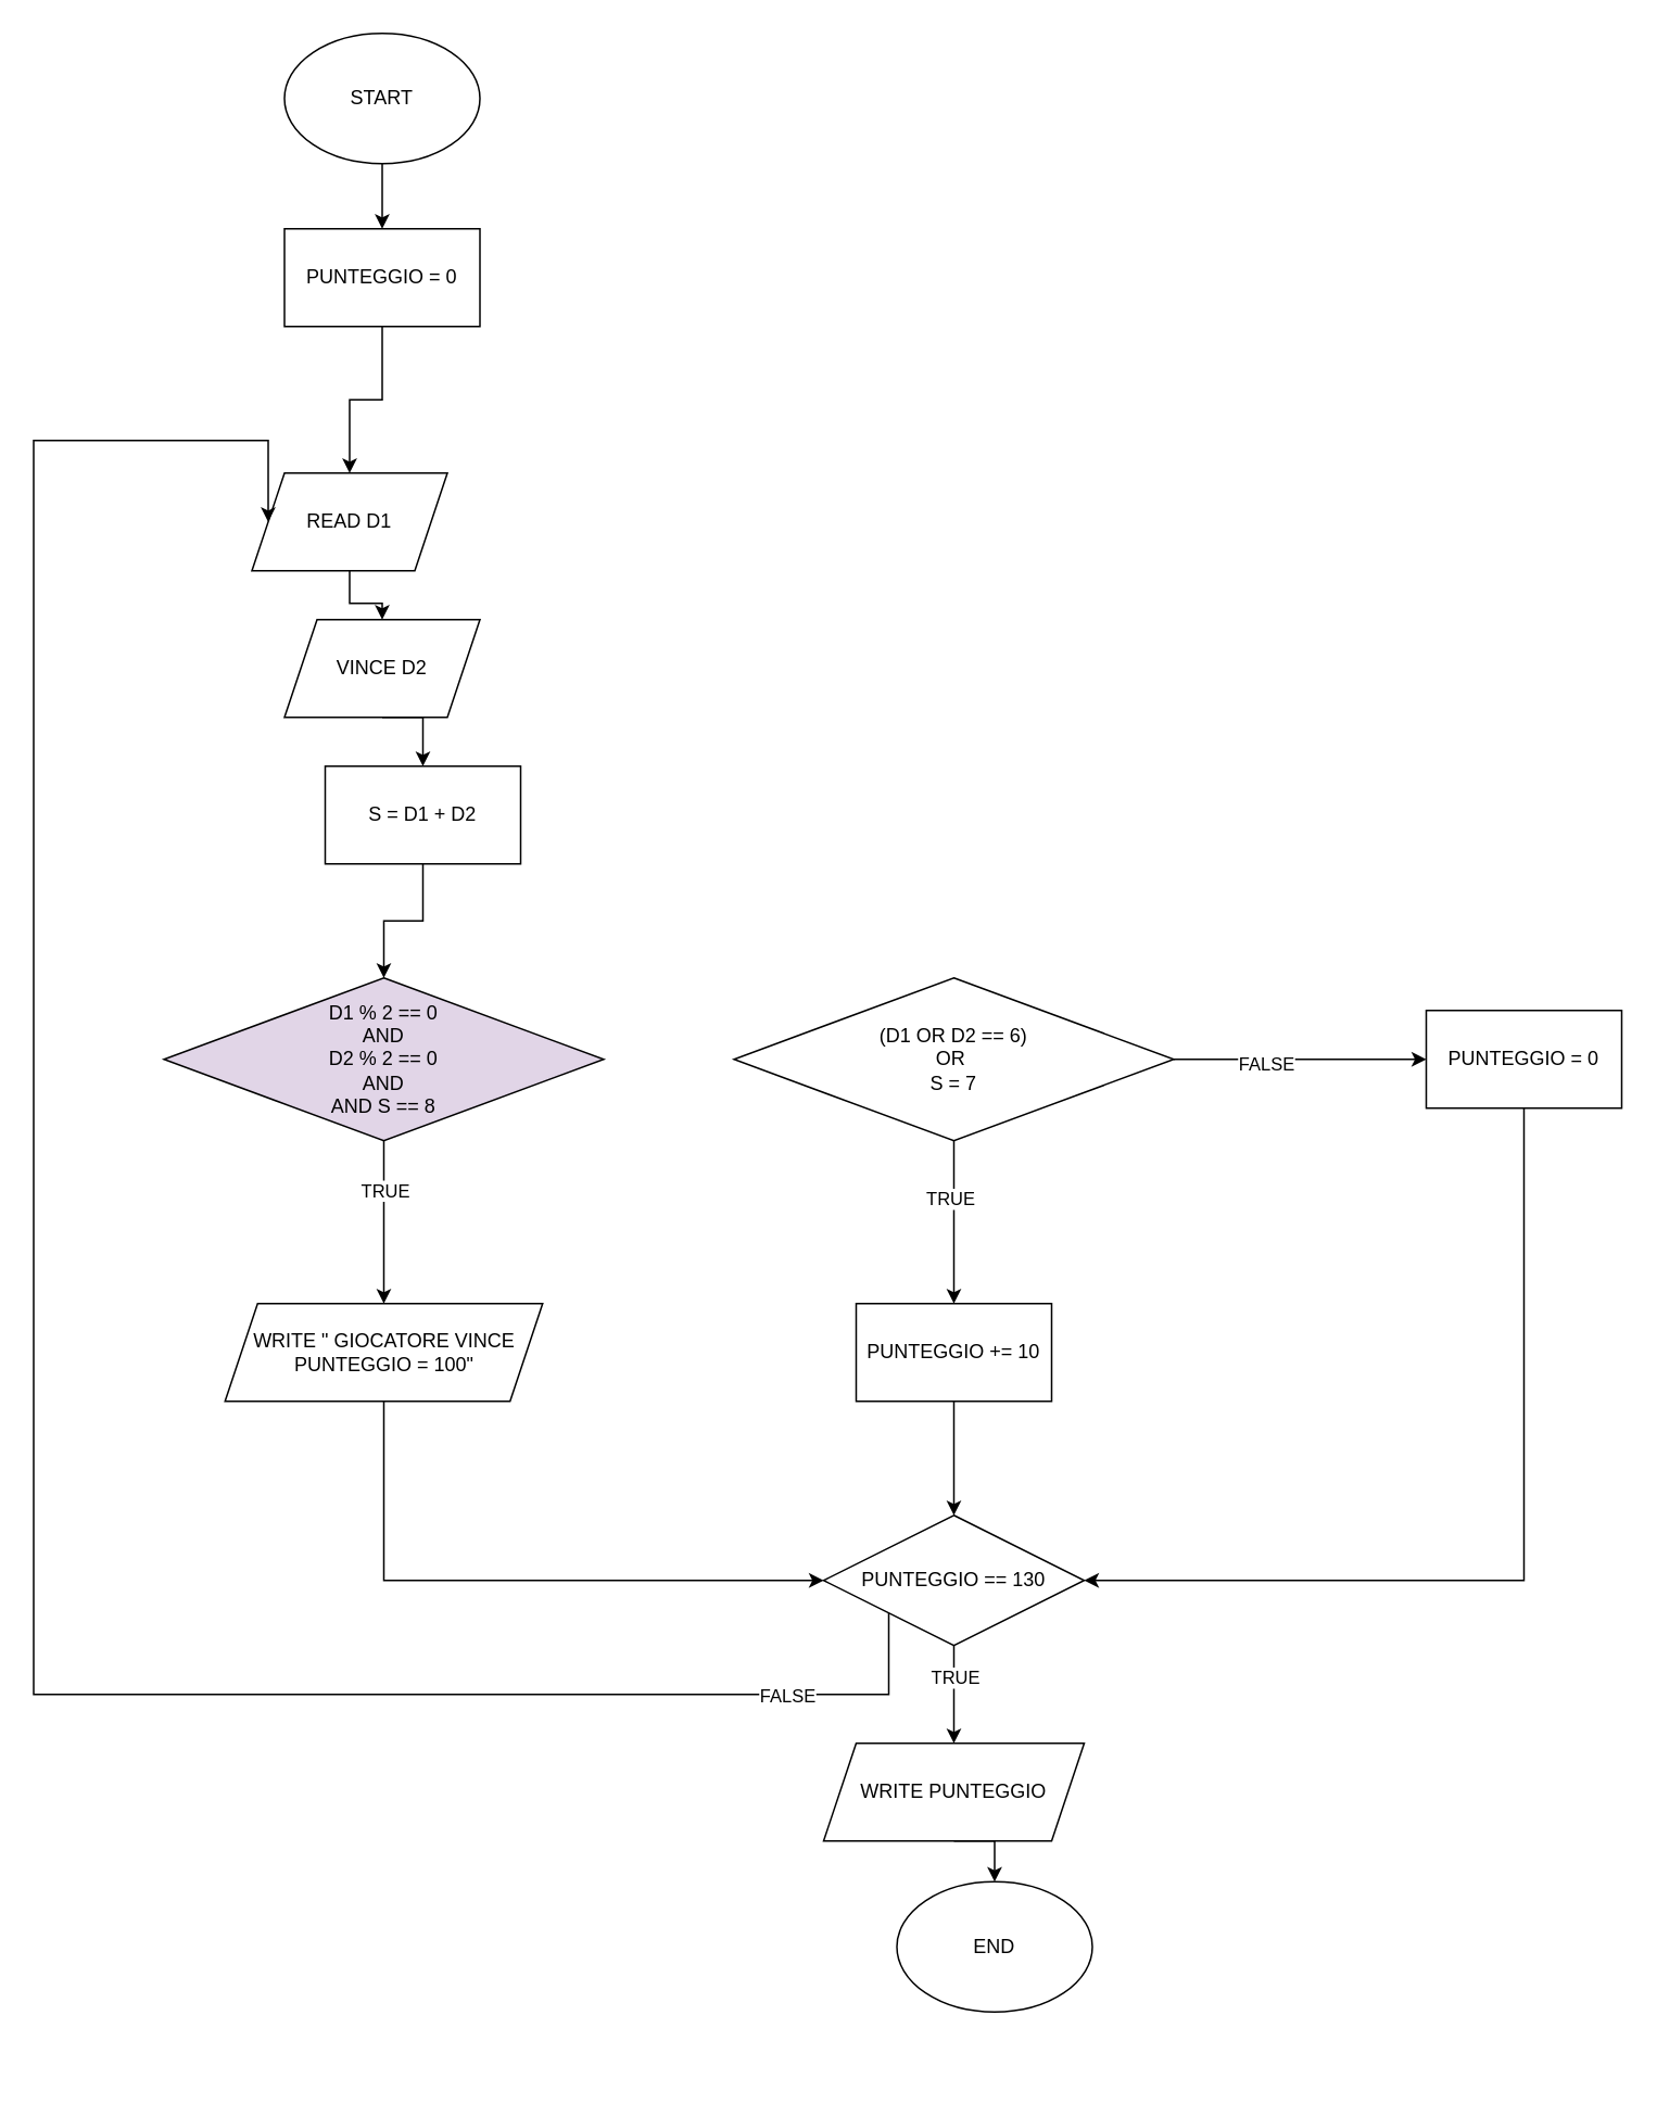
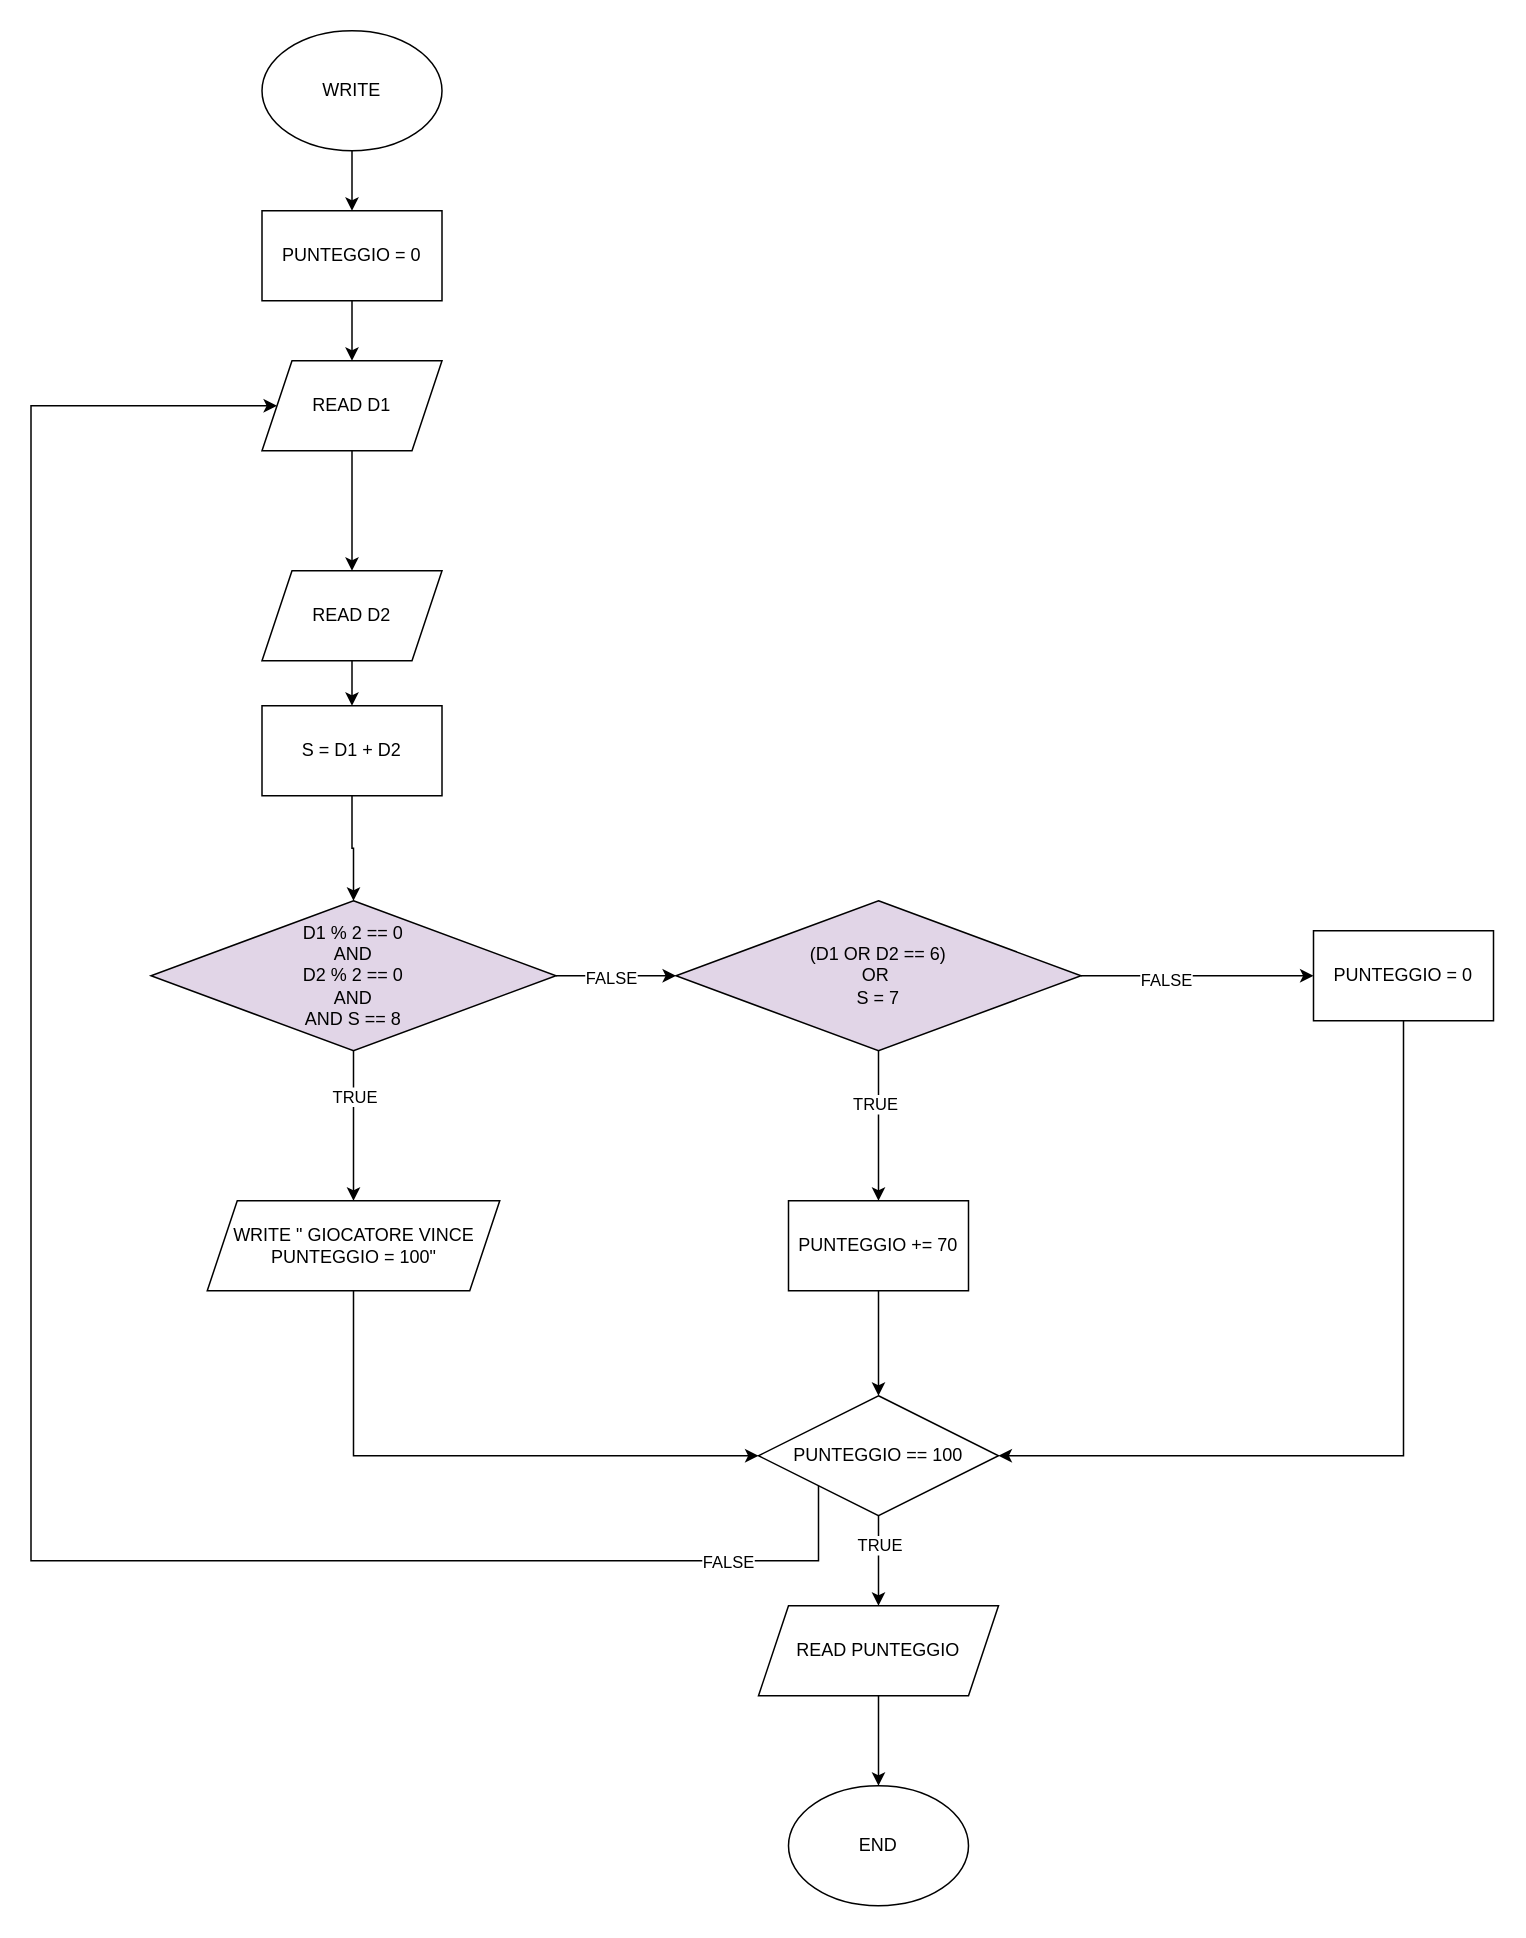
- <mxCell id="3" value="START" style="ellipse;whiteSpace=wrap;html=1;" vertex="1" parent="1"><mxGeometry x="174" y="20" width="120" height="80" as="geometry" /></mxCell>
+ <mxCell id="3" value="WRITE" style="ellipse;whiteSpace=wrap;html=1;" vertex="1" parent="1"><mxGeometry x="174" y="20" width="120" height="80" as="geometry" /></mxCell>
- <mxCell id="5" value="READ D1" style="shape=parallelogram;perimeter=parallelogramPerimeter;whiteSpace=wrap;html=1;fixedSize=1;" vertex="1" parent="1"><mxGeometry x="154" y="290" width="120" height="60" as="geometry" /></mxCell>
+ <mxCell id="5" value="READ D1" style="shape=parallelogram;perimeter=parallelogramPerimeter;whiteSpace=wrap;html=1;fixedSize=1;" vertex="1" parent="1"><mxGeometry x="174" y="240" width="120" height="60" as="geometry" /></mxCell>
- <mxCell id="7" value="VINCE D2" style="shape=parallelogram;perimeter=parallelogramPerimeter;whiteSpace=wrap;html=1;fixedSize=1;" vertex="1" parent="1"><mxGeometry x="174" y="380" width="120" height="60" as="geometry" /></mxCell>
+ <mxCell id="7" value="READ D2" style="shape=parallelogram;perimeter=parallelogramPerimeter;whiteSpace=wrap;html=1;fixedSize=1;" vertex="1" parent="1"><mxGeometry x="174" y="380" width="120" height="60" as="geometry" /></mxCell>
- <mxCell id="9" value="S = D1 + D2" style="whiteSpace=wrap;html=1;" vertex="1" parent="1"><mxGeometry x="199" y="470" width="120" height="60" as="geometry" /></mxCell>
+ <mxCell id="9" value="S = D1 + D2" style="whiteSpace=wrap;html=1;" vertex="1" parent="1"><mxGeometry x="174" y="470" width="120" height="60" as="geometry" /></mxCell>
+ <mxCell id="12" value="" style="edgeStyle=orthogonalEdgeStyle;rounded=0;orthogonalLoop=1;jettySize=auto;html=1;" edge="1" parent="1" source="14" target="21"><mxGeometry relative="1" as="geometry" /></mxCell>
+ <mxCell id="13" value="FALSE" style="edgeLabel;html=1;align=center;verticalAlign=middle;resizable=0;points=[];" vertex="1" connectable="0" parent="12"><mxGeometry x="-0.105" y="-1" relative="1" as="geometry"><mxPoint as="offset" /></mxGeometry></mxCell>
- <mxCell id="21" value="(D1 OR D2 == 6)&lt;div&gt;OR&amp;nbsp;&lt;/div&gt;&lt;div&gt;S = 7&lt;/div&gt;" style="rhombus;whiteSpace=wrap;html=1;" vertex="1" parent="1"><mxGeometry x="450" y="600" width="270" height="100" as="geometry" /></mxCell>
+ <mxCell id="21" value="(D1 OR D2 == 6)&lt;div&gt;OR&amp;nbsp;&lt;/div&gt;&lt;div&gt;S = 7&lt;/div&gt;" style="rhombus;whiteSpace=wrap;html=1;fillColor=#e1d5e7;" vertex="1" parent="1"><mxGeometry x="450" y="600" width="270" height="100" as="geometry" /></mxCell>
- <mxCell id="23" value="PUNTEGGIO += 10" style="whiteSpace=wrap;html=1;" vertex="1" parent="1"><mxGeometry x="525" y="800" width="120" height="60" as="geometry" /></mxCell>
+ <mxCell id="23" value="PUNTEGGIO += 70" style="whiteSpace=wrap;html=1;" vertex="1" parent="1"><mxGeometry x="525" y="800" width="120" height="60" as="geometry" /></mxCell>
- <mxCell id="34" value="PUNTEGGIO == 130" style="rhombus;whiteSpace=wrap;html=1;" vertex="1" parent="1"><mxGeometry x="505" y="930" width="160" height="80" as="geometry" /></mxCell>
+ <mxCell id="34" value="PUNTEGGIO == 100" style="rhombus;whiteSpace=wrap;html=1;" vertex="1" parent="1"><mxGeometry x="505" y="930" width="160" height="80" as="geometry" /></mxCell>
- <mxCell id="29" value="WRITE PUNTEGGIO" style="shape=parallelogram;perimeter=parallelogramPerimeter;whiteSpace=wrap;html=1;fixedSize=1;" vertex="1" parent="1"><mxGeometry x="505" y="1070" width="160" height="60" as="geometry" /></mxCell>
+ <mxCell id="29" value="READ PUNTEGGIO" style="shape=parallelogram;perimeter=parallelogramPerimeter;whiteSpace=wrap;html=1;fixedSize=1;" vertex="1" parent="1"><mxGeometry x="505" y="1070" width="160" height="60" as="geometry" /></mxCell>
- <mxCell id="35" value="END" style="ellipse;whiteSpace=wrap;html=1;" vertex="1" parent="1"><mxGeometry x="550" y="1155" width="120" height="80" as="geometry" /></mxCell>
+ <mxCell id="35" value="END" style="ellipse;whiteSpace=wrap;html=1;" vertex="1" parent="1"><mxGeometry x="525" y="1190" width="120" height="80" as="geometry" /></mxCell>
